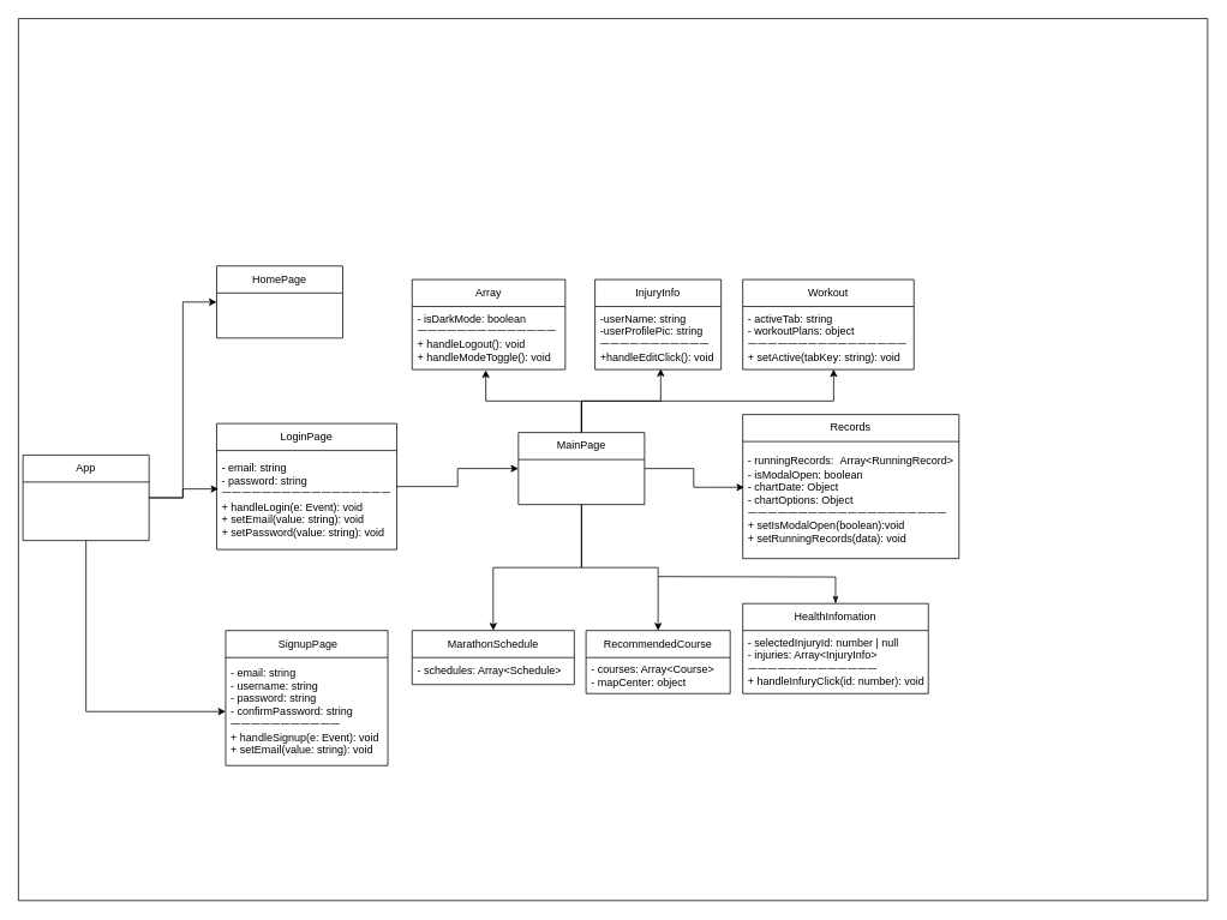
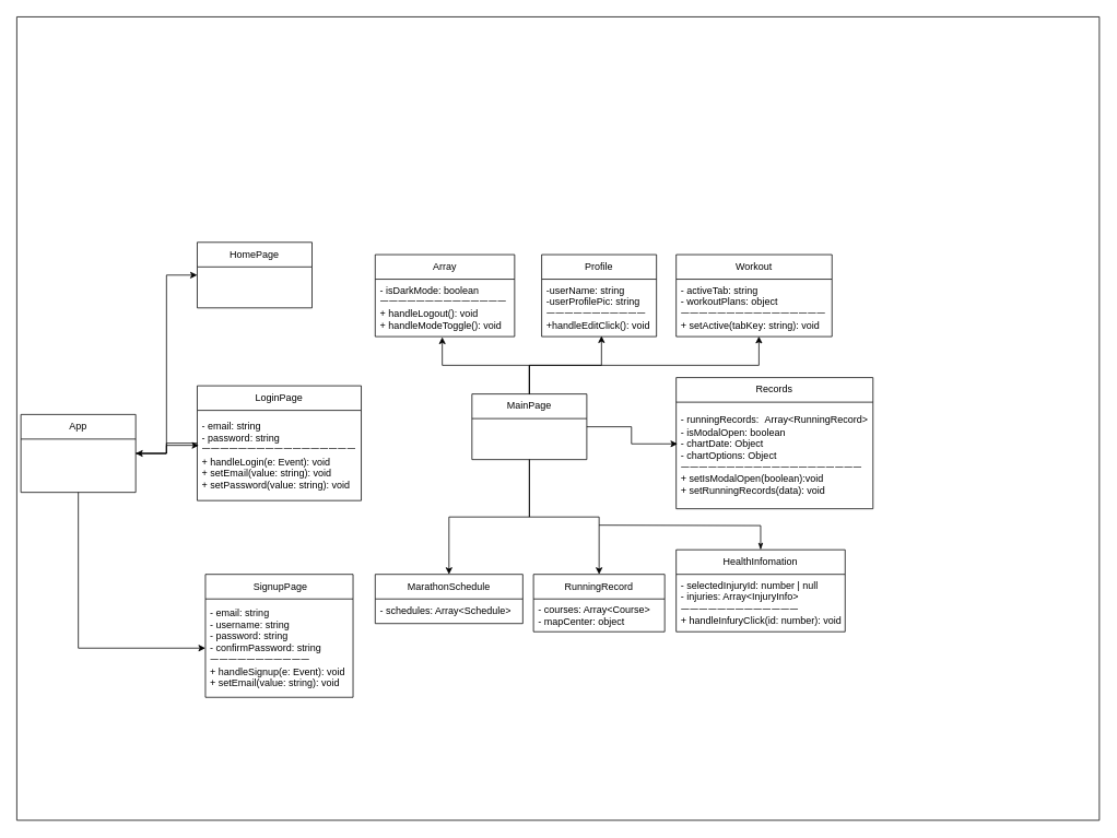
- <mxCell id="12" value="InjuryInfo" style="swimlane;fontStyle=0;childLayout=stackLayout;horizontal=1;startSize=30;horizontalStack=0;resizeParent=1;resizeParentMax=0;resizeLast=0;collapsible=1;marginBottom=0;whiteSpace=wrap;html=1;" vertex="1" parent="2"><mxGeometry x="640" y="290" width="140" height="100" as="geometry" /></mxCell>
+ <mxCell id="12" value="Profile" style="swimlane;fontStyle=0;childLayout=stackLayout;horizontal=1;startSize=30;horizontalStack=0;resizeParent=1;resizeParentMax=0;resizeLast=0;collapsible=1;marginBottom=0;whiteSpace=wrap;html=1;" vertex="1" parent="2"><mxGeometry x="640" y="290" width="140" height="100" as="geometry" /></mxCell>
- <mxCell id="20" style="edgeStyle=orthogonalEdgeStyle;rounded=0;orthogonalLoop=1;jettySize=auto;html=1;entryX=0;entryY=0.5;entryDx=0;entryDy=0;" edge="1" parent="2" source="21" target="11"><mxGeometry relative="1" as="geometry" /></mxCell>
+ <mxCell id="20" style="edgeStyle=orthogonalEdgeStyle;rounded=0;orthogonalLoop=1;jettySize=auto;html=1;" edge="1" parent="2" source="21" target="26"><mxGeometry relative="1" as="geometry" /></mxCell>
- <mxCell id="18" value="RecommendedCourse" style="swimlane;fontStyle=0;childLayout=stackLayout;horizontal=1;startSize=30;horizontalStack=0;resizeParent=1;resizeParentMax=0;resizeLast=0;collapsible=1;marginBottom=0;whiteSpace=wrap;html=1;" vertex="1" parent="2"><mxGeometry x="630" y="680" width="160" height="70" as="geometry" /></mxCell>
+ <mxCell id="18" value="RunningRecord" style="swimlane;fontStyle=0;childLayout=stackLayout;horizontal=1;startSize=30;horizontalStack=0;resizeParent=1;resizeParentMax=0;resizeLast=0;collapsible=1;marginBottom=0;whiteSpace=wrap;html=1;" vertex="1" parent="2"><mxGeometry x="630" y="680" width="160" height="70" as="geometry" /></mxCell>
